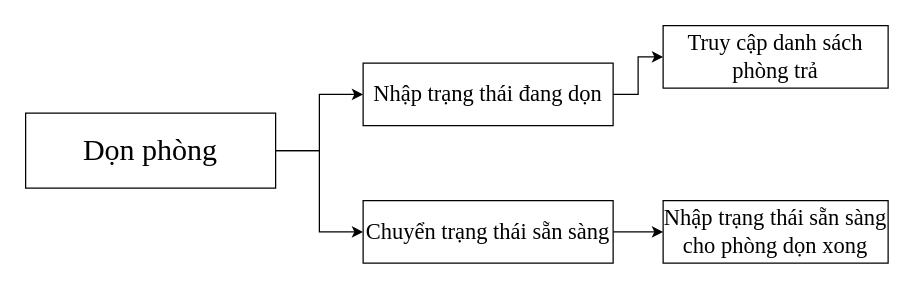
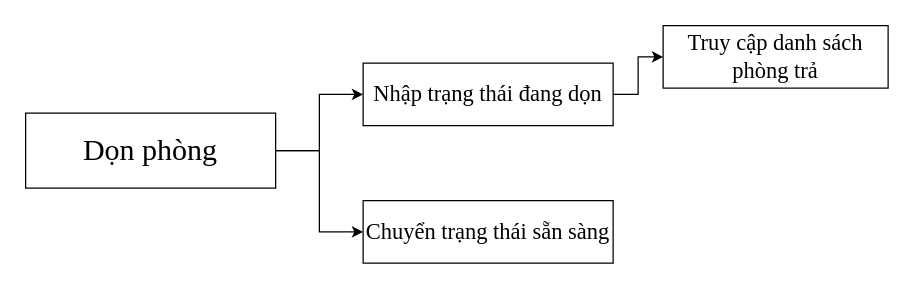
- <mxCell id="7" style="edgeStyle=orthogonalEdgeStyle;rounded=0;orthogonalLoop=1;jettySize=auto;html=1;exitX=1;exitY=0.5;exitDx=0;exitDy=0;entryX=0;entryY=0.5;entryDx=0;entryDy=0;fontFamily=Times New Roman;fontSize=18;" parent="1" source="8" target="10" edge="1"><mxGeometry relative="1" as="geometry" /></mxCell>
- <mxCell id="10" value="&lt;font&gt;Nhập trạng thái sẵn sàng cho phòng dọn xong&lt;br&gt;&lt;/font&gt;" style="rounded=0;whiteSpace=wrap;html=1;fontFamily=Times New Roman;fontSize=18;" parent="1" vertex="1"><mxGeometry x="530" y="160" width="180" height="50" as="geometry" /></mxCell>
